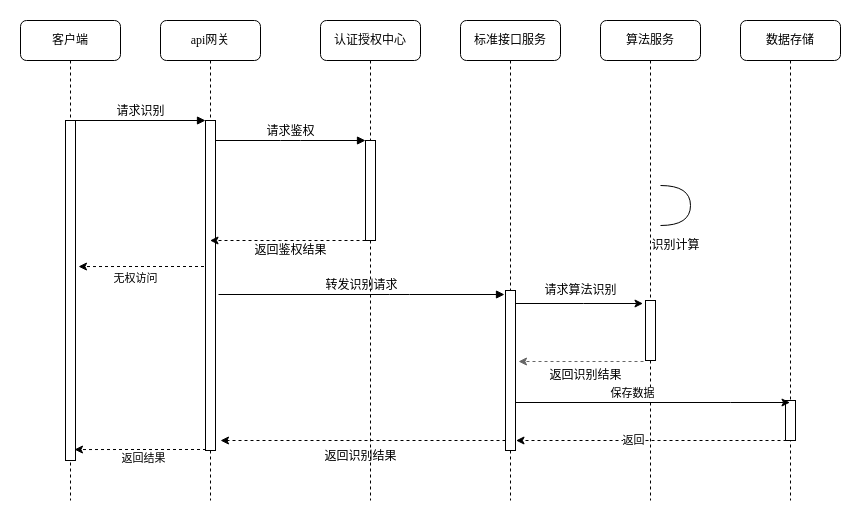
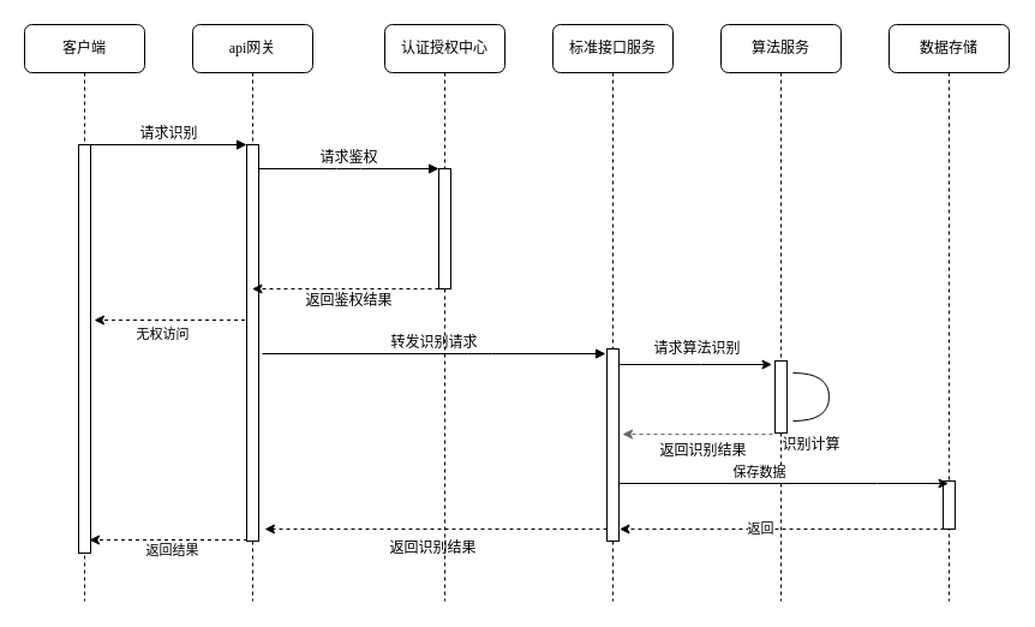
- <mxCell id="27" value="识别计算" style="shape=requiredInterface;html=1;verticalLabelPosition=bottom;" vertex="1" parent="1"><mxGeometry x="660" y="185" width="30" height="40" as="geometry" /></mxCell>
+ <mxCell id="27" value="识别计算" style="shape=requiredInterface;html=1;verticalLabelPosition=bottom;" vertex="1" parent="1"><mxGeometry x="660" y="310" width="30" height="40" as="geometry" /></mxCell>
